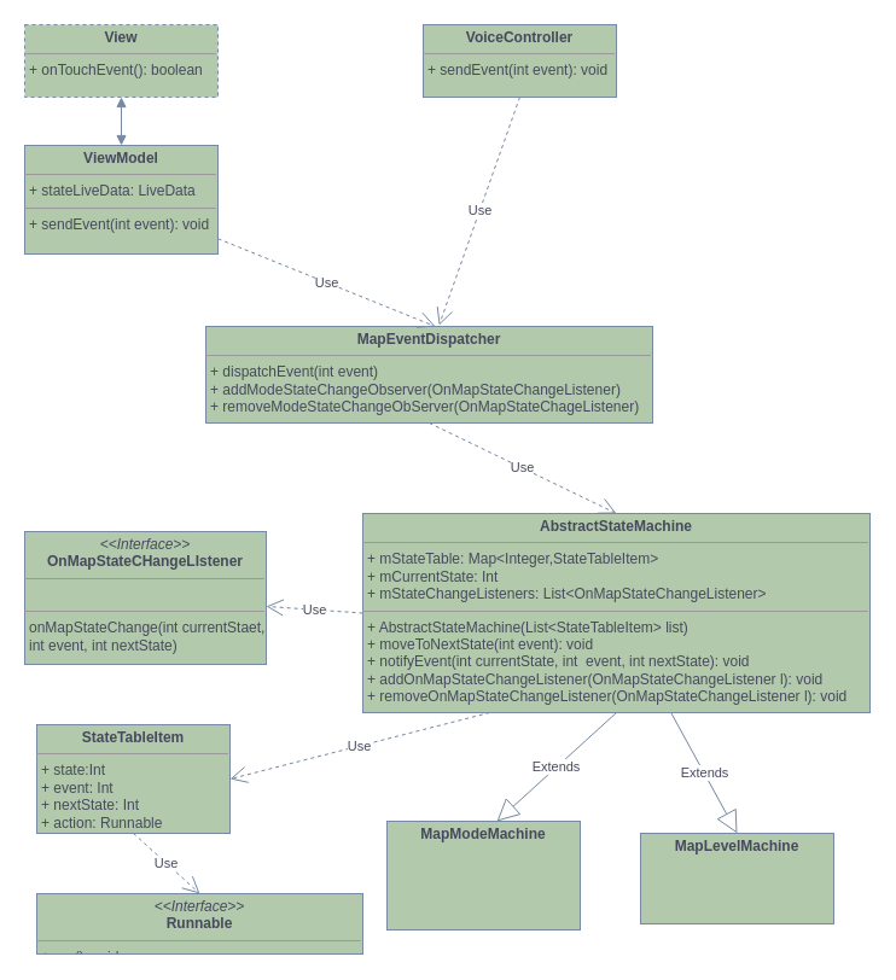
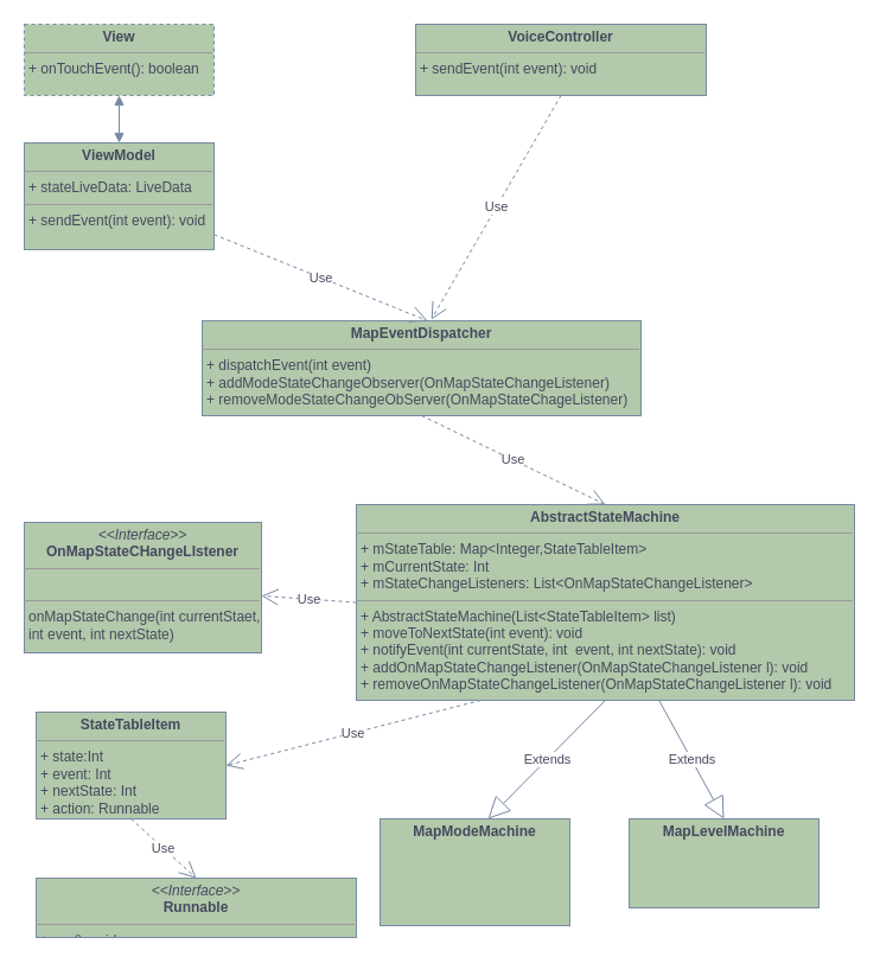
- <mxCell id="16" value="&lt;p style=&quot;margin: 0px ; margin-top: 4px ; text-align: center&quot;&gt;&lt;b&gt;VoiceController&lt;/b&gt;&lt;/p&gt;&lt;hr size=&quot;1&quot;&gt;&lt;p style=&quot;margin: 0px ; margin-left: 4px&quot;&gt;+ sendEvent(int event): void&lt;/p&gt;" style="verticalAlign=top;align=left;overflow=fill;fontSize=12;fontFamily=Helvetica;html=1;fillColor=#B2C9AB;strokeColor=#788AA3;fontColor=#46495D;" vertex="1" parent="1"><mxGeometry x="350" y="20" width="160" height="60" as="geometry" /></mxCell>
+ <mxCell id="16" value="&lt;p style=&quot;margin: 0px ; margin-top: 4px ; text-align: center&quot;&gt;&lt;b&gt;VoiceController&lt;/b&gt;&lt;/p&gt;&lt;hr size=&quot;1&quot;&gt;&lt;p style=&quot;margin: 0px ; margin-left: 4px&quot;&gt;+ sendEvent(int event): void&lt;/p&gt;" style="verticalAlign=top;align=left;overflow=fill;fontSize=12;fontFamily=Helvetica;html=1;fillColor=#B2C9AB;strokeColor=#788AA3;fontColor=#46495D;" vertex="1" parent="1"><mxGeometry x="350" y="20" width="245" height="60" as="geometry" /></mxCell>
- <mxCell id="9" value="&lt;p style=&quot;margin: 0px ; margin-top: 4px ; text-align: center&quot;&gt;&lt;b&gt;MapModeMachine&lt;/b&gt;&lt;/p&gt;" style="verticalAlign=top;align=left;overflow=fill;fontSize=12;fontFamily=Helvetica;html=1;fillColor=#B2C9AB;strokeColor=#788AA3;fontColor=#46495D;" vertex="1" parent="1"><mxGeometry x="320" y="680" width="160" height="90" as="geometry" /></mxCell>
+ <mxCell id="9" value="&lt;p style=&quot;margin: 0px ; margin-top: 4px ; text-align: center&quot;&gt;&lt;b&gt;MapModeMachine&lt;/b&gt;&lt;/p&gt;" style="verticalAlign=top;align=left;overflow=fill;fontSize=12;fontFamily=Helvetica;html=1;fillColor=#B2C9AB;strokeColor=#788AA3;fontColor=#46495D;" vertex="1" parent="1"><mxGeometry x="320" y="690" width="160" height="90" as="geometry" /></mxCell>
